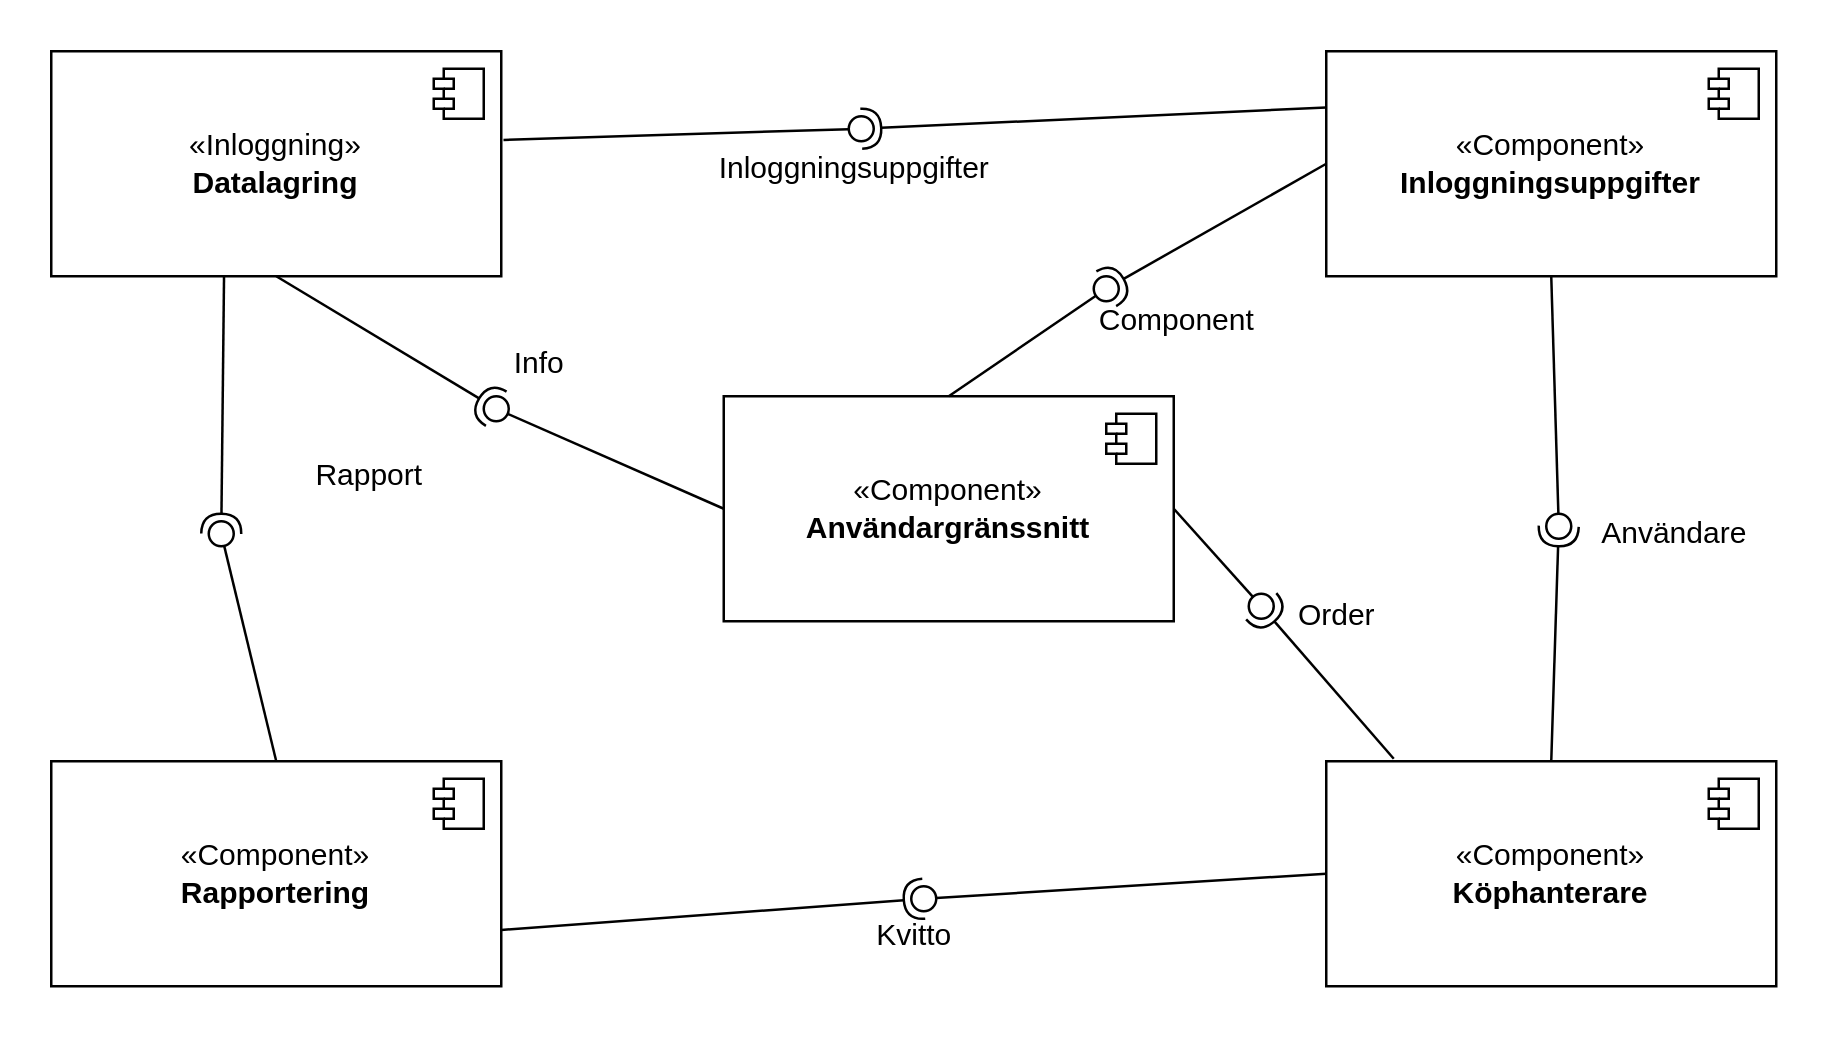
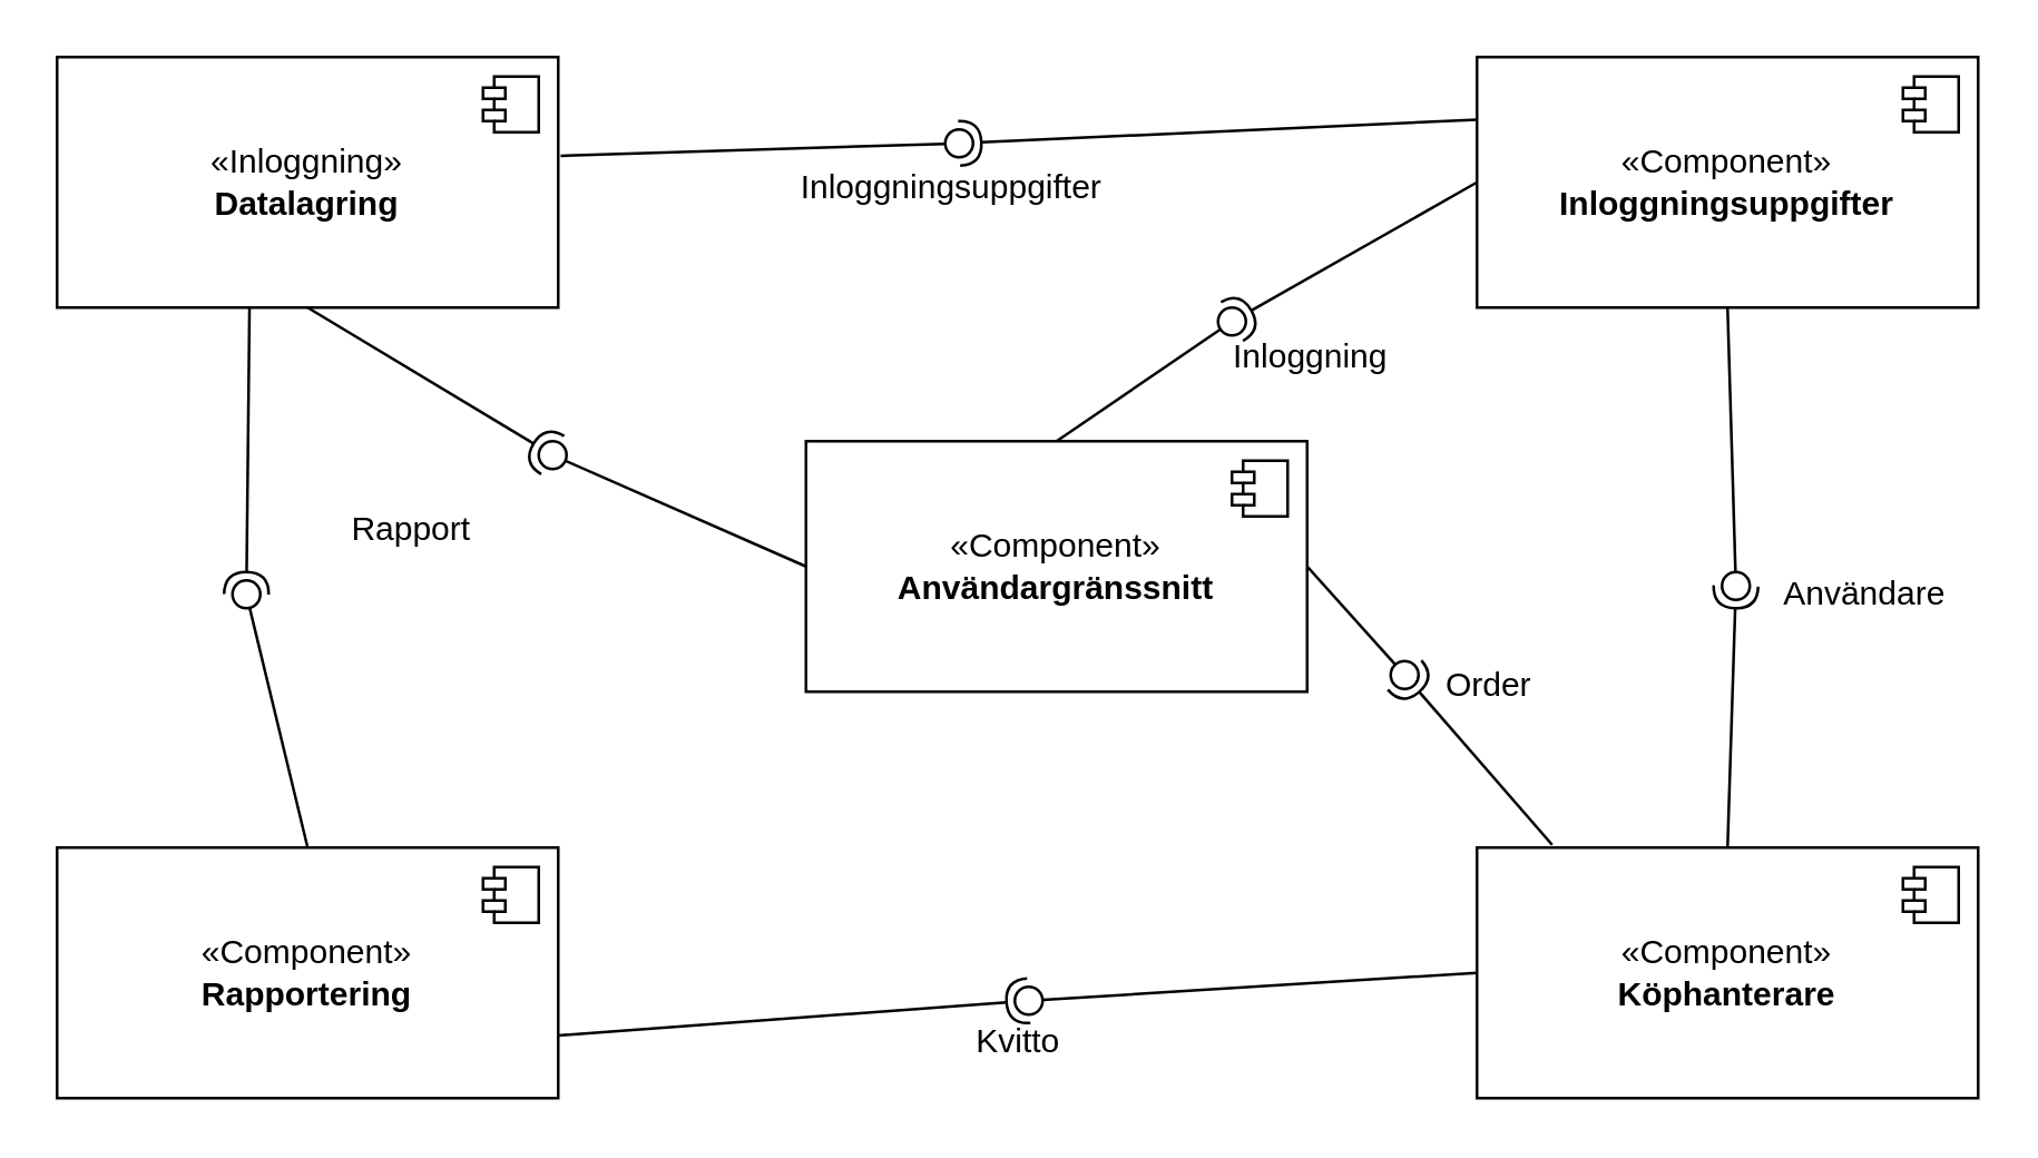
- <mxCell id="31" value="Component" style="text;html=1;align=center;verticalAlign=middle;resizable=0;points=[];autosize=1;strokeColor=none;fillColor=none;" vertex="1" parent="1"><mxGeometry x="433" y="115" width="73" height="26" as="geometry" /></mxCell>
+ <mxCell id="31" value="Inloggning" style="text;html=1;align=center;verticalAlign=middle;resizable=0;points=[];autosize=1;strokeColor=none;fillColor=none;" vertex="1" parent="1"><mxGeometry x="433" y="115" width="73" height="26" as="geometry" /></mxCell>
- <mxCell id="27" value="Info" style="text;html=1;align=center;verticalAlign=middle;resizable=0;points=[];autosize=1;strokeColor=none;fillColor=none;" vertex="1" parent="1"><mxGeometry x="196" y="132" width="38" height="26" as="geometry" /></mxCell>
